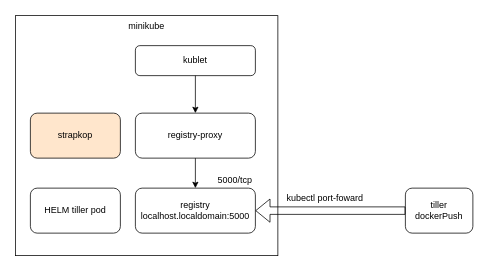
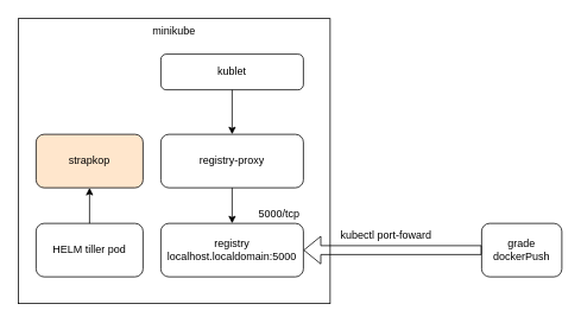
+ <mxCell id="14" value="" style="endArrow=classic;html=1;exitX=0.5;exitY=0;exitDx=0;exitDy=0;entryX=0.5;entryY=1;entryDx=0;entryDy=0;" edge="1" parent="1" source="12" target="8"><mxGeometry width="50" height="50" relative="1" as="geometry"><mxPoint x="80" y="280" as="sourcePoint" /><mxPoint x="130" y="230" as="targetPoint" /></mxGeometry></mxCell>
- <mxCell id="9" value="tiller &lt;br&gt;dockerPush" style="rounded=1;whiteSpace=wrap;html=1;" vertex="1" parent="1"><mxGeometry x="540" y="250" width="90" height="60" as="geometry" /></mxCell>
+ <mxCell id="9" value="grade &lt;br&gt;dockerPush" style="rounded=1;whiteSpace=wrap;html=1;" vertex="1" parent="1"><mxGeometry x="540" y="250" width="90" height="60" as="geometry" /></mxCell>
